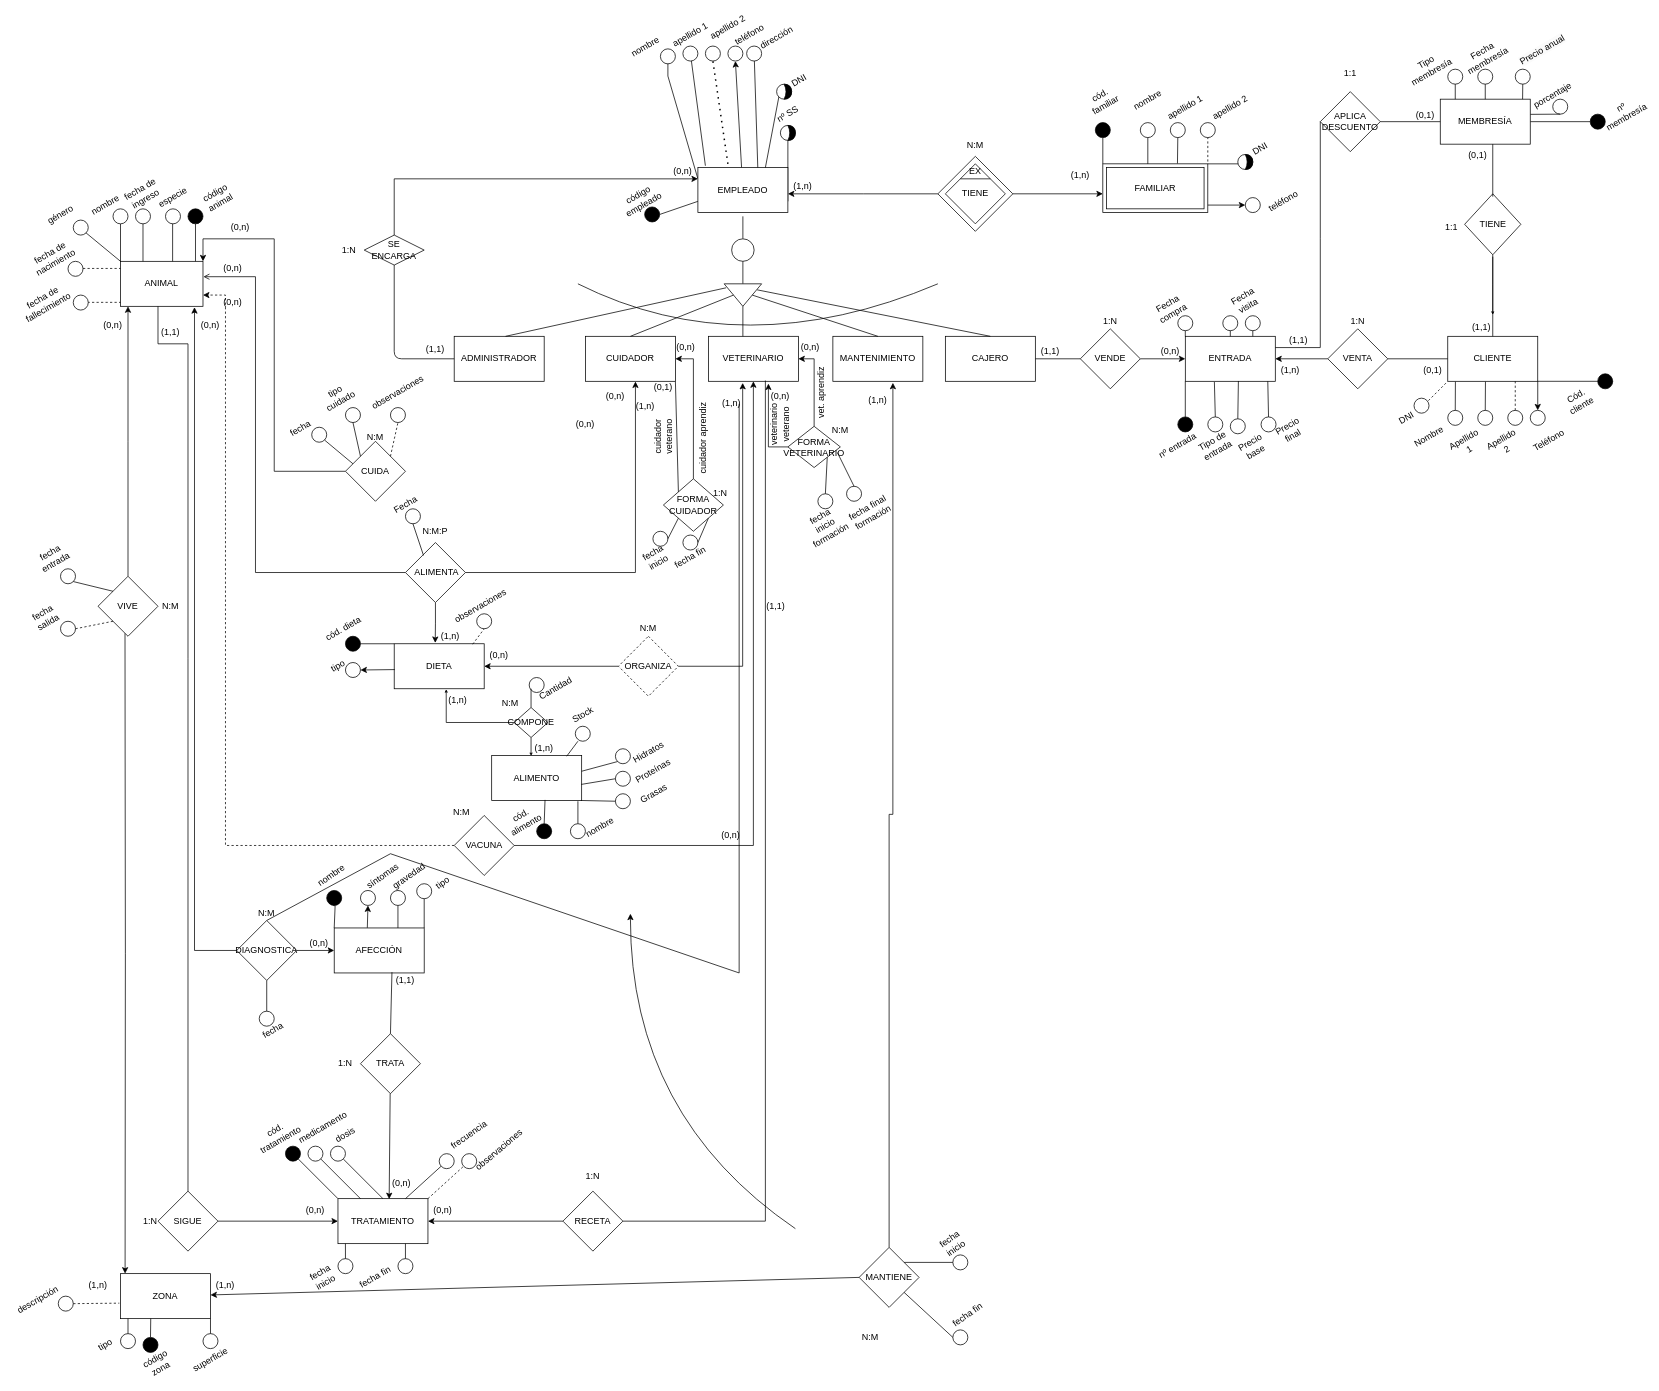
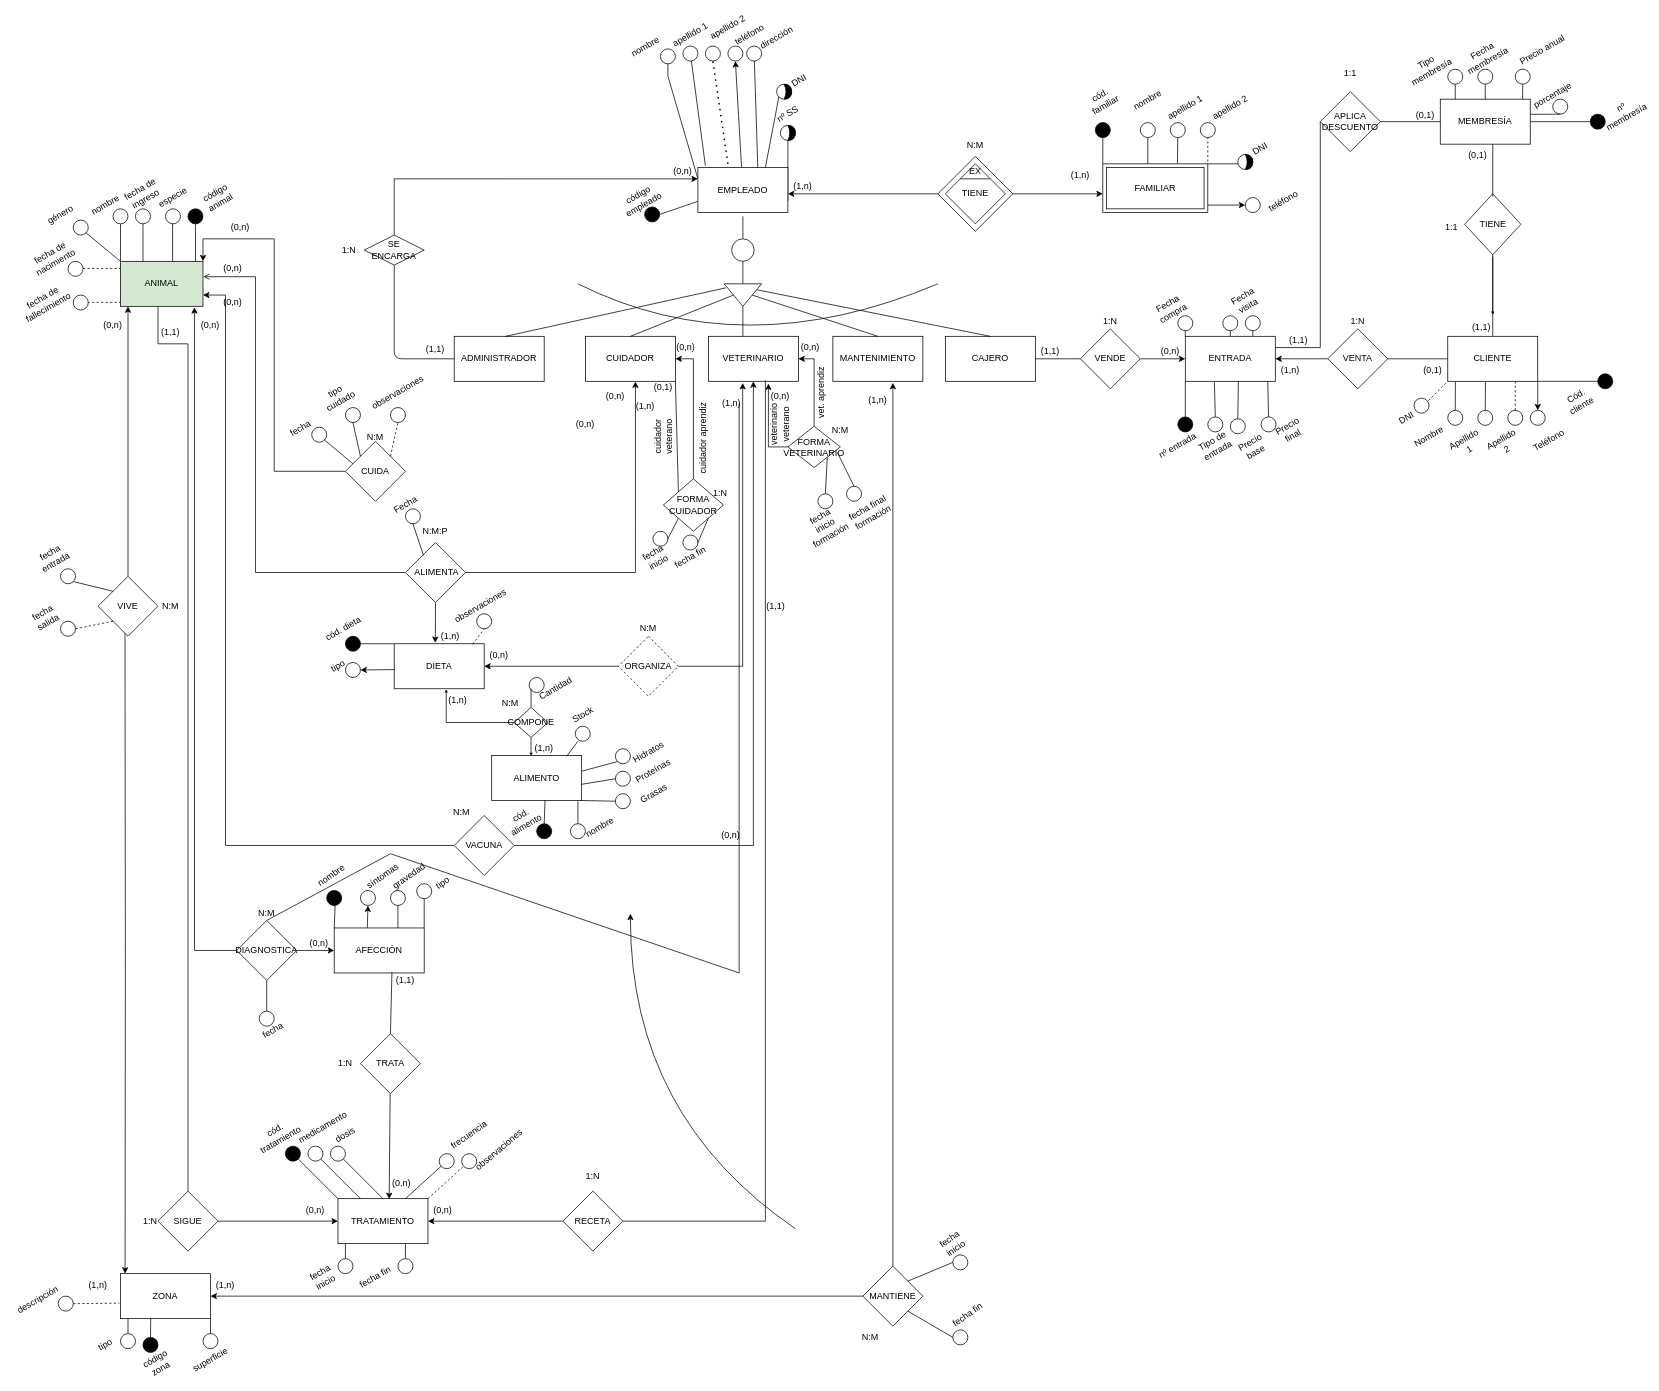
- <mxCell id="17" value="ANIMAL" style="rounded=0;whiteSpace=wrap;html=1;" parent="1" vertex="1"><mxGeometry x="160" y="348" width="110" height="60" as="geometry" /></mxCell>
+ <mxCell id="17" value="ANIMAL" style="rounded=0;whiteSpace=wrap;html=1;fillColor=#d5e8d4;" parent="1" vertex="1"><mxGeometry x="160" y="348" width="110" height="60" as="geometry" /></mxCell>
- <mxCell id="190" style="edgeStyle=orthogonalEdgeStyle;rounded=0;orthogonalLoop=1;jettySize=auto;html=1;entryX=1;entryY=0.75;entryDx=0;entryDy=0;dashed=1;" parent="1" source="192" target="17" edge="1"><mxGeometry relative="1" as="geometry"><Array as="points"><mxPoint x="300" y="1127" /><mxPoint x="300" y="393" /></Array></mxGeometry></mxCell>
+ <mxCell id="190" style="edgeStyle=orthogonalEdgeStyle;rounded=0;orthogonalLoop=1;jettySize=auto;html=1;entryX=1;entryY=0.75;entryDx=0;entryDy=0;" parent="1" source="192" target="17" edge="1"><mxGeometry relative="1" as="geometry"><Array as="points"><mxPoint x="300" y="1127" /><mxPoint x="300" y="393" /></Array></mxGeometry></mxCell>
- <mxCell id="22" value="MANTIENE" style="rhombus;whiteSpace=wrap;html=1;" parent="1" vertex="1"><mxGeometry x="1145" y="1663" width="80" height="80" as="geometry" /></mxCell>
+ <mxCell id="22" value="MANTIENE" style="rhombus;whiteSpace=wrap;html=1;" parent="1" vertex="1"><mxGeometry x="1150" y="1688" width="80" height="80" as="geometry" /></mxCell>
